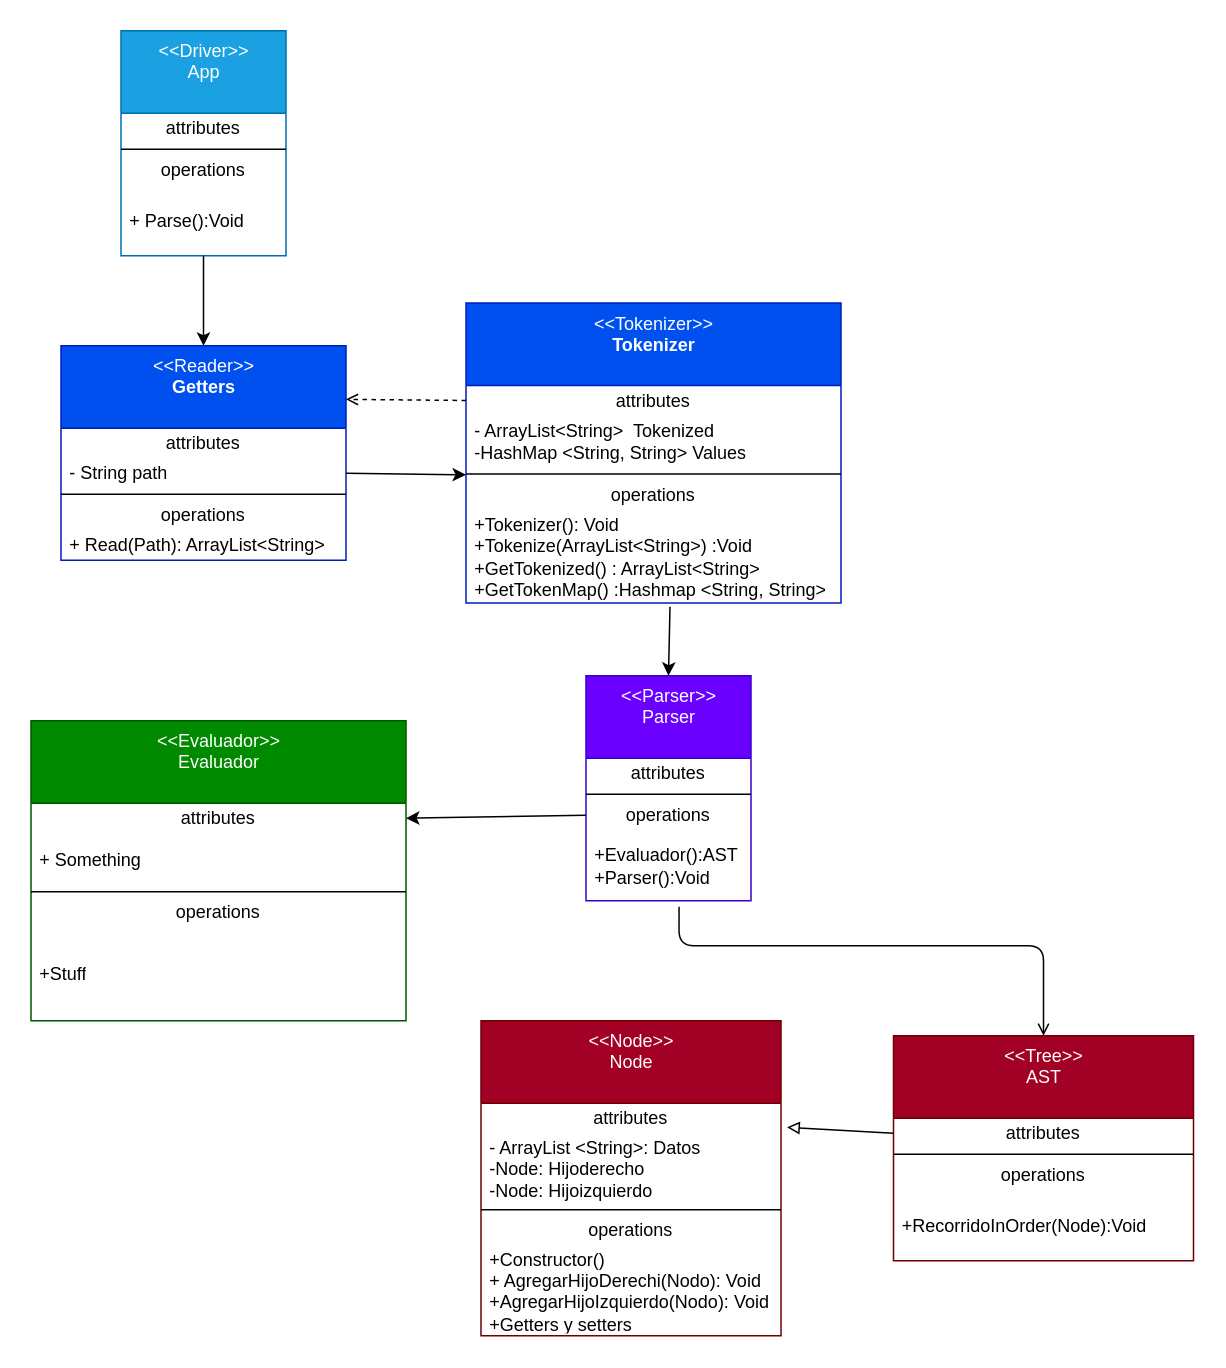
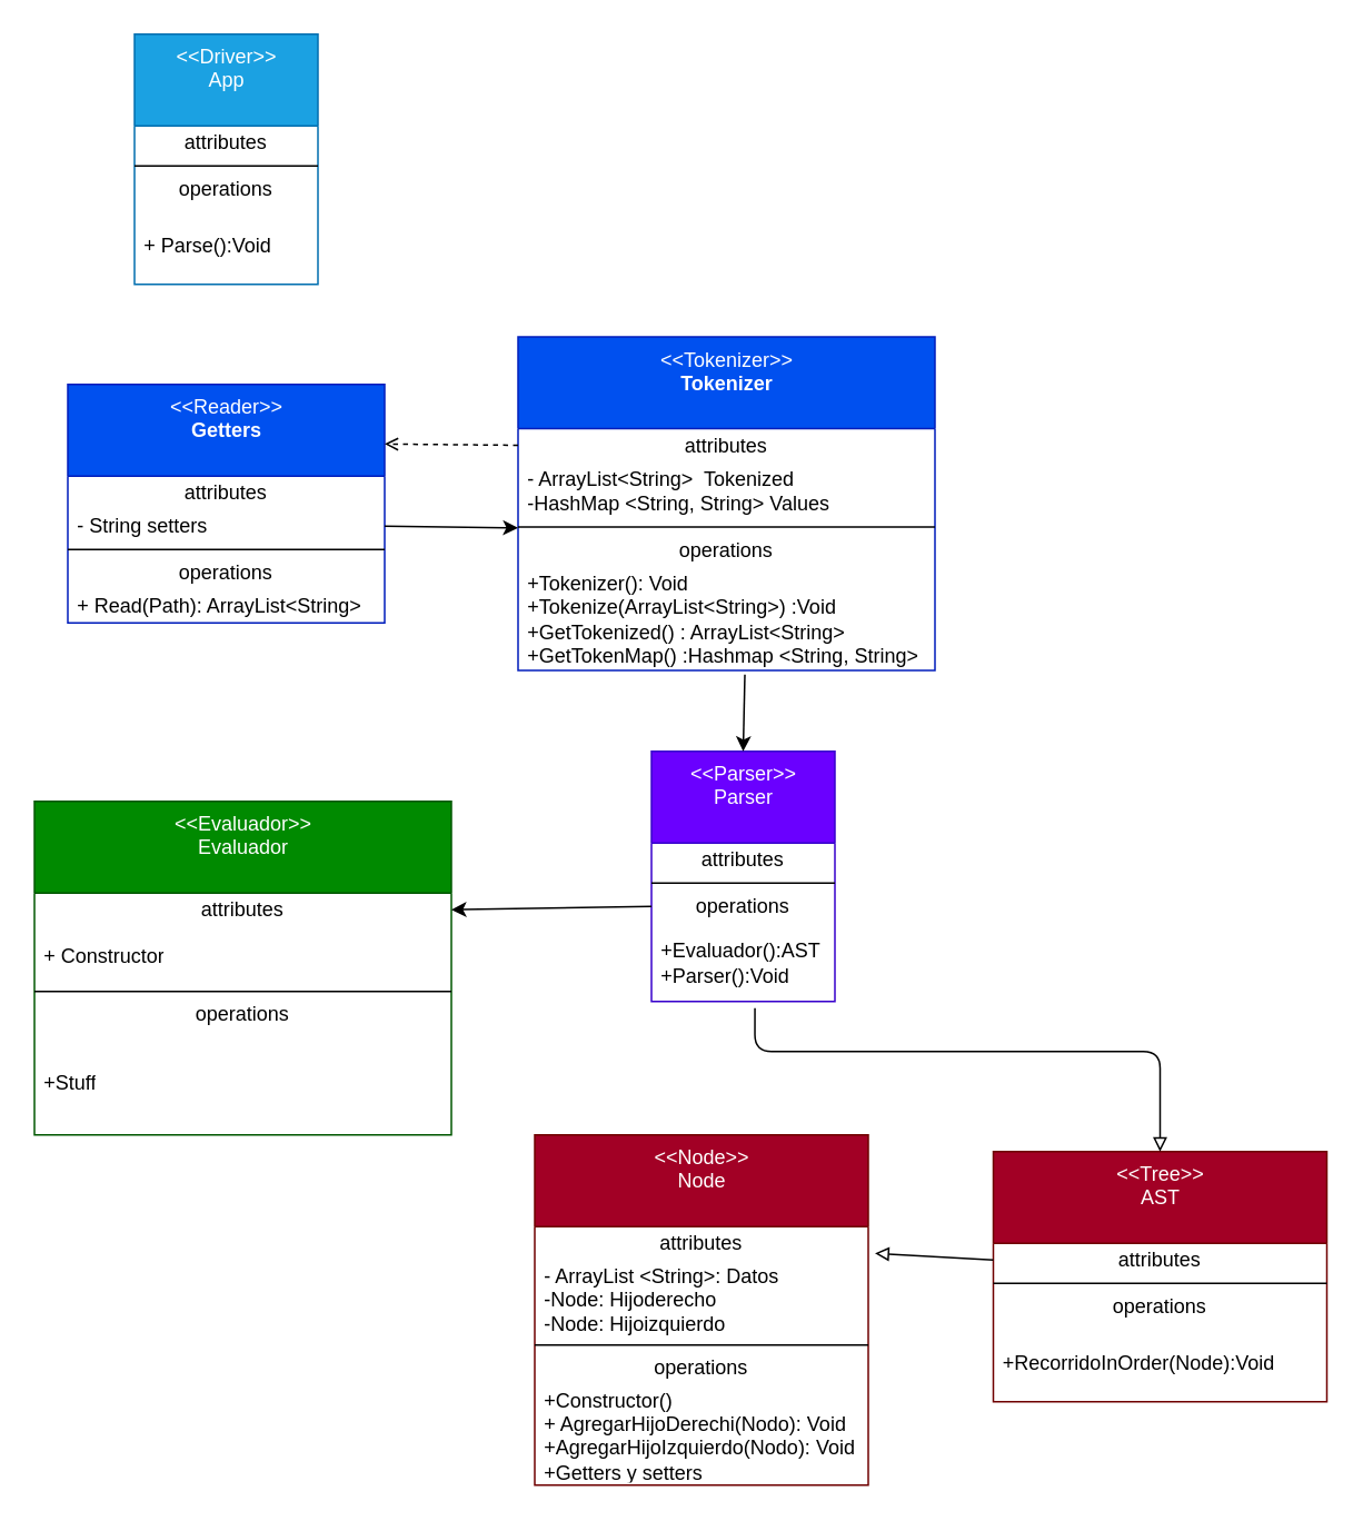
- <mxCell id="41" style="edgeStyle=none;html=1;entryX=0.5;entryY=0;entryDx=0;entryDy=0;" edge="1" parent="1" source="40" target="2"><mxGeometry relative="1" as="geometry" /></mxCell>
- <mxCell id="4" value="- String path" style="text;html=1;strokeColor=none;fillColor=none;align=left;verticalAlign=middle;spacingLeft=4;spacingRight=4;overflow=hidden;rotatable=0;points=[[0,0.5],[1,0.5]];portConstraint=eastwest;" parent="2" vertex="1"><mxGeometry y="75" width="190" height="20" as="geometry" /></mxCell>
+ <mxCell id="4" value="- String setters" style="text;html=1;strokeColor=none;fillColor=none;align=left;verticalAlign=middle;spacingLeft=4;spacingRight=4;overflow=hidden;rotatable=0;points=[[0,0.5],[1,0.5]];portConstraint=eastwest;" parent="2" vertex="1"><mxGeometry y="75" width="190" height="20" as="geometry" /></mxCell>
- <mxCell id="32" value="+ Something" style="text;html=1;strokeColor=none;fillColor=none;align=left;verticalAlign=middle;spacingLeft=4;spacingRight=4;overflow=hidden;rotatable=0;points=[[0,0.5],[1,0.5]];portConstraint=eastwest;" vertex="1" parent="30"><mxGeometry y="75" width="250" height="35" as="geometry" /></mxCell>
+ <mxCell id="32" value="+ Constructor" style="text;html=1;strokeColor=none;fillColor=none;align=left;verticalAlign=middle;spacingLeft=4;spacingRight=4;overflow=hidden;rotatable=0;points=[[0,0.5],[1,0.5]];portConstraint=eastwest;" vertex="1" parent="30"><mxGeometry y="75" width="250" height="35" as="geometry" /></mxCell>
- <mxCell id="46" style="edgeStyle=orthogonalEdgeStyle;html=1;exitX=0.564;exitY=1.085;exitDx=0;exitDy=0;entryX=0.5;entryY=0;entryDx=0;entryDy=0;endArrow=open;endFill=0;exitPerimeter=0;" edge="1" parent="1" source="18" target="19"><mxGeometry relative="1" as="geometry"><Array as="points"><mxPoint x="452" y="630" /><mxPoint x="695" y="630" /></Array></mxGeometry></mxCell>
+ <mxCell id="46" style="edgeStyle=orthogonalEdgeStyle;html=1;exitX=0.564;exitY=1.085;exitDx=0;exitDy=0;entryX=0.5;entryY=0;entryDx=0;entryDy=0;endArrow=block;endFill=0;exitPerimeter=0;" edge="1" parent="1" source="18" target="19"><mxGeometry relative="1" as="geometry"><Array as="points"><mxPoint x="452" y="630" /><mxPoint x="695" y="630" /></Array></mxGeometry></mxCell>
